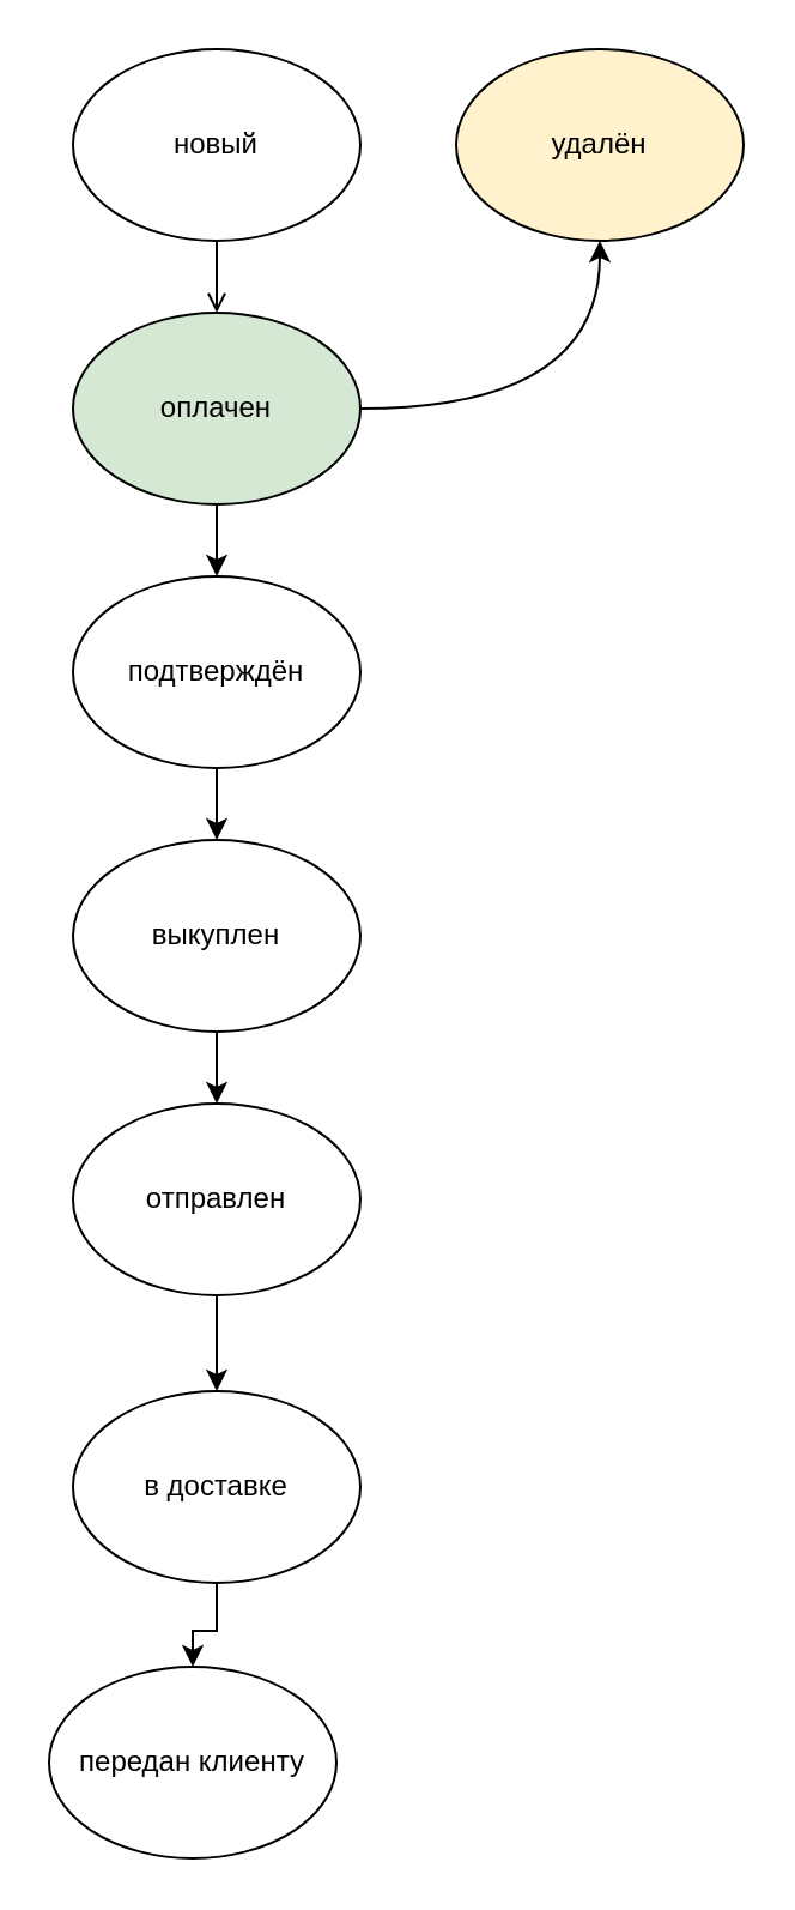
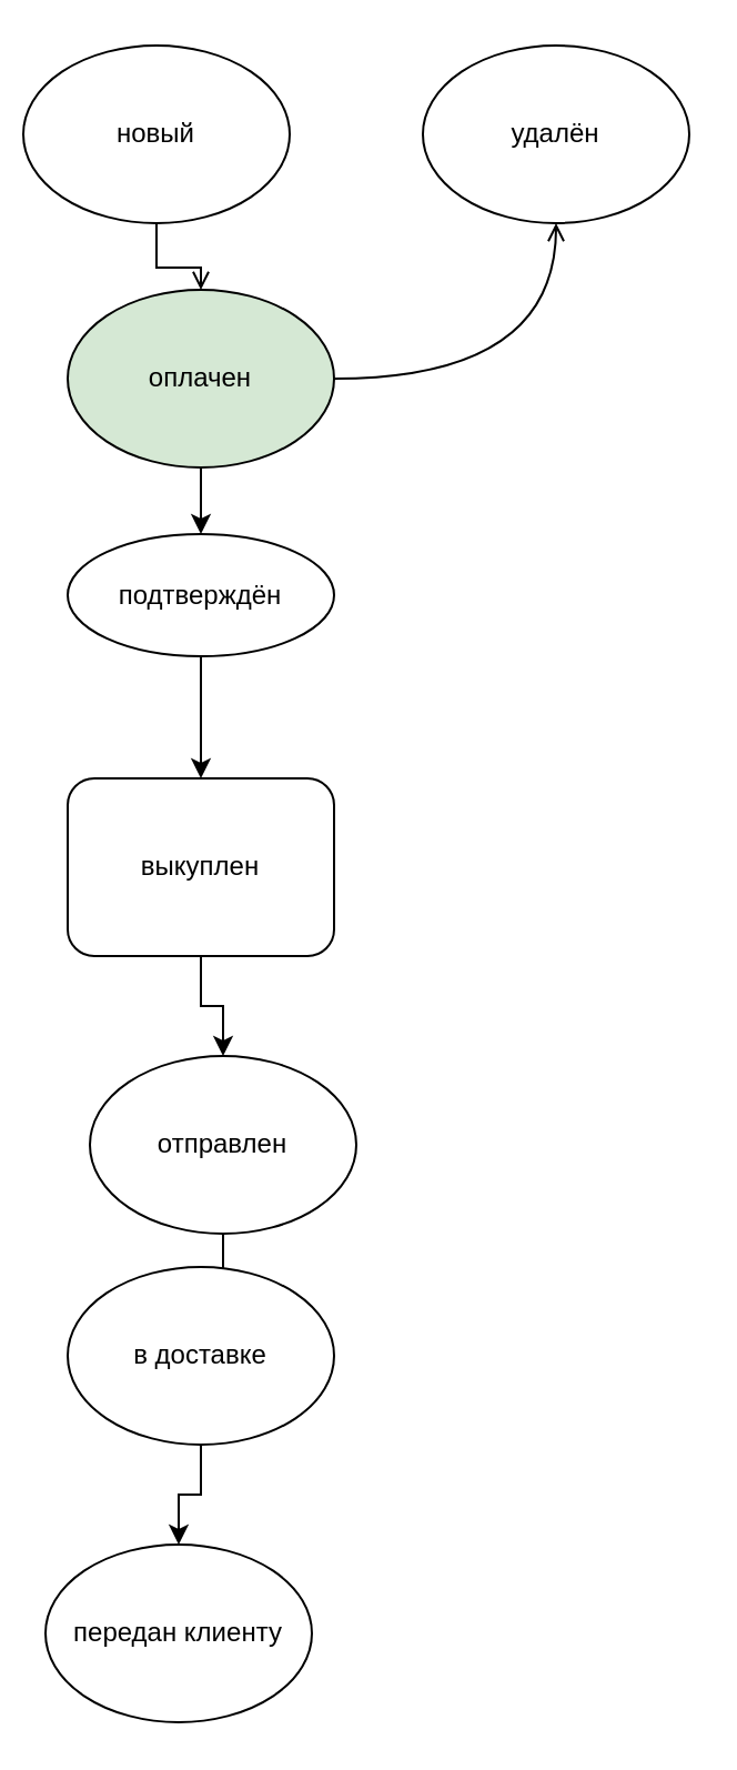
- <mxCell id="3" value="новый" style="ellipse;whiteSpace=wrap;html=1;" vertex="1" parent="1"><mxGeometry x="30" y="20" width="120" height="80" as="geometry" /></mxCell>
+ <mxCell id="3" value="новый" style="ellipse;whiteSpace=wrap;html=1;" vertex="1" parent="1"><mxGeometry x="10" y="20" width="120" height="80" as="geometry" /></mxCell>
- <mxCell id="7" value="удалён" style="ellipse;whiteSpace=wrap;html=1;fillColor=#fff2cc;" vertex="1" parent="1"><mxGeometry x="190" y="20" width="120" height="80" as="geometry" /></mxCell>
+ <mxCell id="7" value="удалён" style="ellipse;whiteSpace=wrap;html=1;" vertex="1" parent="1"><mxGeometry x="190" y="20" width="120" height="80" as="geometry" /></mxCell>
- <mxCell id="5" style="edgeStyle=orthogonalEdgeStyle;rounded=0;orthogonalLoop=1;jettySize=auto;html=1;curved=1;" edge="1" parent="1" source="6" target="7"><mxGeometry relative="1" as="geometry" /></mxCell>
+ <mxCell id="5" style="edgeStyle=orthogonalEdgeStyle;rounded=0;orthogonalLoop=1;jettySize=auto;html=1;curved=1;endArrow=open;" edge="1" parent="1" source="6" target="7"><mxGeometry relative="1" as="geometry" /></mxCell>
- <mxCell id="9" value="подтверждён" style="ellipse;whiteSpace=wrap;html=1;" vertex="1" parent="1"><mxGeometry x="30" y="240" width="120" height="80" as="geometry" /></mxCell>
+ <mxCell id="9" value="подтверждён" style="ellipse;whiteSpace=wrap;html=1;" vertex="1" parent="1"><mxGeometry x="30" y="240" width="120" height="55" as="geometry" /></mxCell>
- <mxCell id="11" value="выкуплен" style="ellipse;whiteSpace=wrap;html=1;" vertex="1" parent="1"><mxGeometry x="30" y="350" width="120" height="80" as="geometry" /></mxCell>
+ <mxCell id="11" value="выкуплен" style="whiteSpace=wrap;html=1;rounded=1;" vertex="1" parent="1"><mxGeometry x="30" y="350" width="120" height="80" as="geometry" /></mxCell>
- <mxCell id="13" value="отправлен" style="ellipse;whiteSpace=wrap;html=1;" vertex="1" parent="1"><mxGeometry x="30" y="460" width="120" height="80" as="geometry" /></mxCell>
+ <mxCell id="13" value="отправлен" style="ellipse;whiteSpace=wrap;html=1;" vertex="1" parent="1"><mxGeometry x="40" y="475" width="120" height="80" as="geometry" /></mxCell>
- <mxCell id="15" value="&lt;div&gt;в доставке&lt;/div&gt;" style="ellipse;whiteSpace=wrap;html=1;" vertex="1" parent="1"><mxGeometry x="30" y="580" width="120" height="80" as="geometry" /></mxCell>
+ <mxCell id="15" value="&lt;div&gt;в доставке&lt;/div&gt;" style="ellipse;whiteSpace=wrap;html=1;" vertex="1" parent="1"><mxGeometry x="30" y="570" width="120" height="80" as="geometry" /></mxCell>
